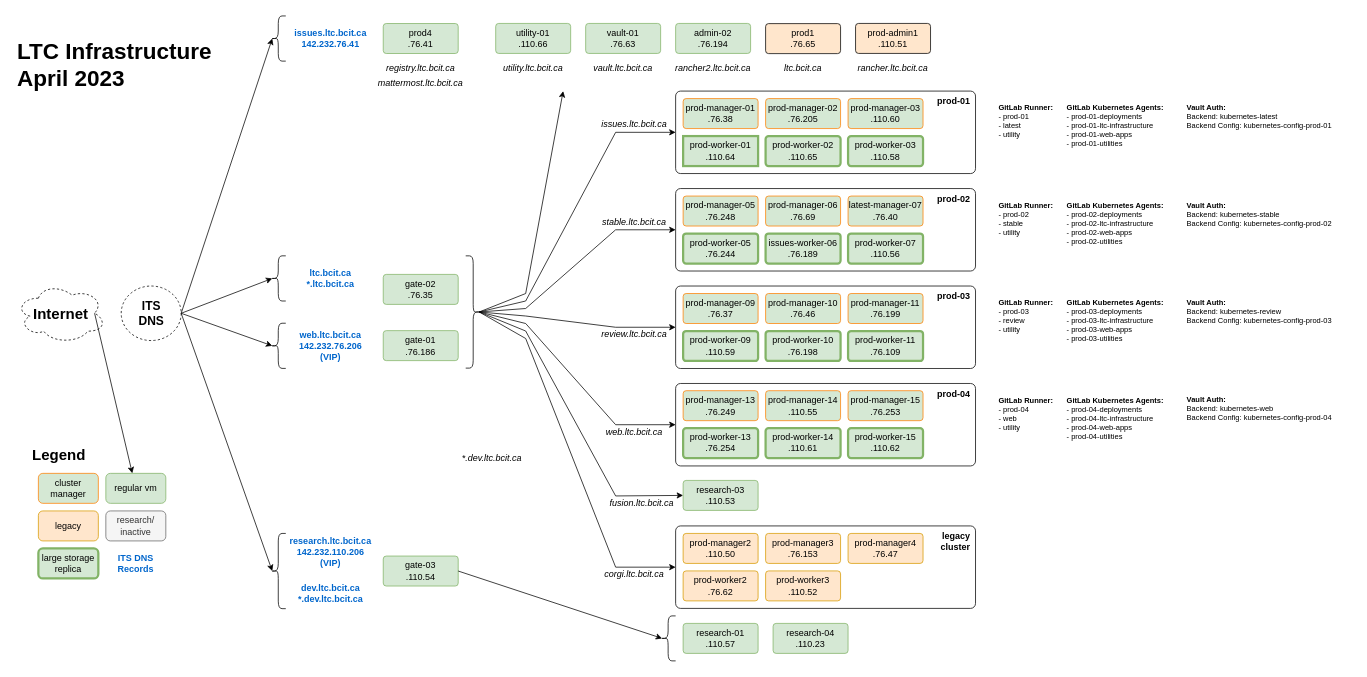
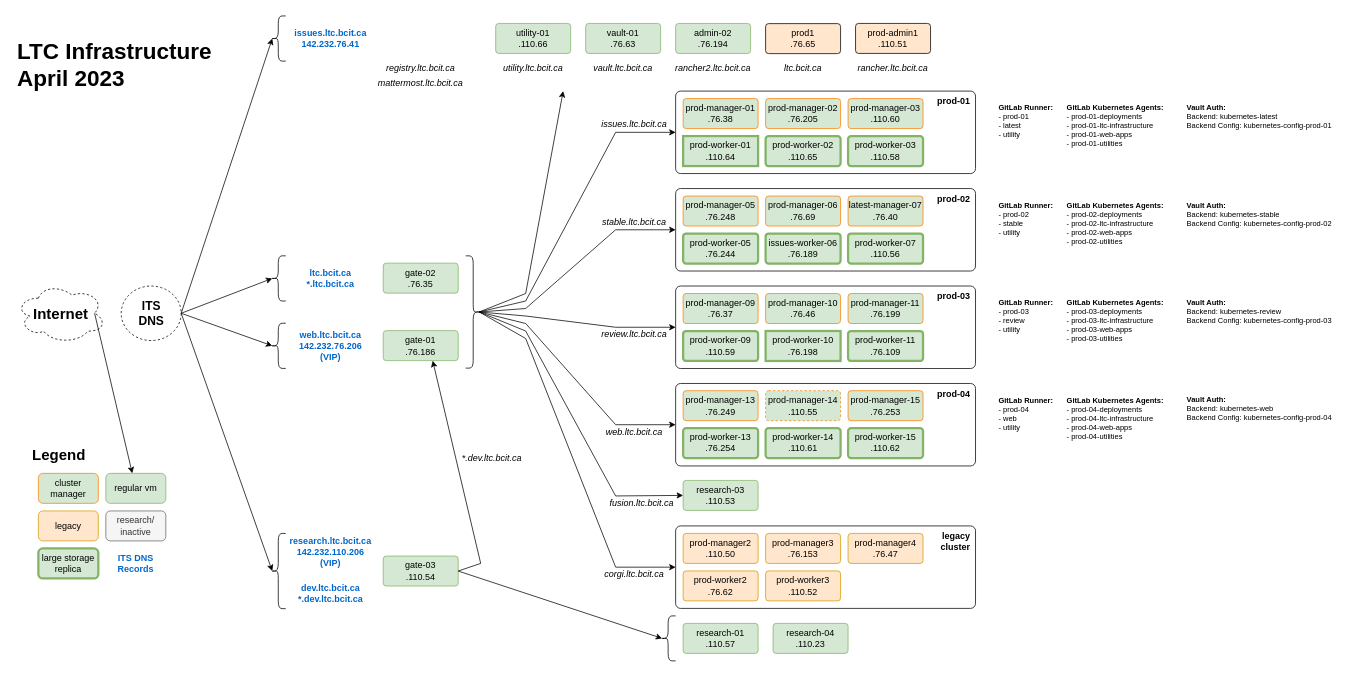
- <mxCell id="14" value="prod4&lt;i&gt;&lt;br&gt;&lt;/i&gt;.76.41" style="rounded=1;arcSize=10;whiteSpace=wrap;html=1;align=center;fillColor=#d5e8d4;strokeColor=#82b366;" parent="1" vertex="1"><mxGeometry x="510" y="30.88" width="100" height="40" as="geometry" /></mxCell>
- <mxCell id="27" value="gate-02&lt;br&gt;.76.35" style="rounded=1;arcSize=10;whiteSpace=wrap;html=1;align=center;fillColor=#d5e8d4;strokeColor=#82b366;strokeWidth=1;" parent="1" vertex="1"><mxGeometry x="510" y="365.5" width="100" height="40" as="geometry" /></mxCell>
+ <mxCell id="27" value="gate-02&lt;br&gt;.76.35" style="rounded=1;arcSize=10;whiteSpace=wrap;html=1;align=center;fillColor=#d5e8d4;strokeColor=#82b366;strokeWidth=1;" parent="1" vertex="1"><mxGeometry x="510" y="350.5" width="100" height="40" as="geometry" /></mxCell>
- <mxCell id="54" value="prod-worker-10&lt;br&gt;.76.198" style="rounded=1;arcSize=10;whiteSpace=wrap;html=1;align=center;fillColor=#d5e8d4;strokeColor=#82b366;strokeWidth=3;" parent="1" vertex="1"><mxGeometry x="1020" y="441" width="100" height="40" as="geometry" /></mxCell>
+ <mxCell id="54" value="prod-worker-10&lt;br&gt;.76.198" style="arcSize=10;whiteSpace=wrap;html=1;align=center;fillColor=#d5e8d4;strokeColor=#82b366;strokeWidth=3;rounded=0;" parent="1" vertex="1"><mxGeometry x="1020" y="441" width="100" height="40" as="geometry" /></mxCell>
- <mxCell id="66" value="prod-manager-14&lt;br&gt;.110.55" style="whiteSpace=wrap;html=1;align=center;rounded=1;strokeColor=#FF8000;fillColor=#d5e8d4;arcSize=10;fontColor=default;" parent="1" vertex="1"><mxGeometry x="1020" y="520.61" width="100" height="40" as="geometry" /></mxCell>
+ <mxCell id="66" value="prod-manager-14&lt;br&gt;.110.55" style="whiteSpace=wrap;html=1;align=center;rounded=1;strokeColor=#FF8000;fillColor=#d5e8d4;arcSize=10;fontColor=default;dashed=1;" parent="1" vertex="1"><mxGeometry x="1020" y="520.61" width="100" height="40" as="geometry" /></mxCell>
+ <mxCell id="107" style="rounded=0;orthogonalLoop=1;jettySize=auto;html=1;strokeColor=#000000;entryX=0.66;entryY=1.004;entryDx=0;entryDy=0;entryPerimeter=0;exitX=1;exitY=0.5;exitDx=0;exitDy=0;fontColor=default;" parent="1" source="21" target="26" edge="1"><mxGeometry relative="1" as="geometry"><mxPoint x="892" y="861" as="targetPoint" /><mxPoint x="620" y="775.99" as="sourcePoint" /><Array as="points"><mxPoint x="640" y="751" /></Array></mxGeometry></mxCell>
